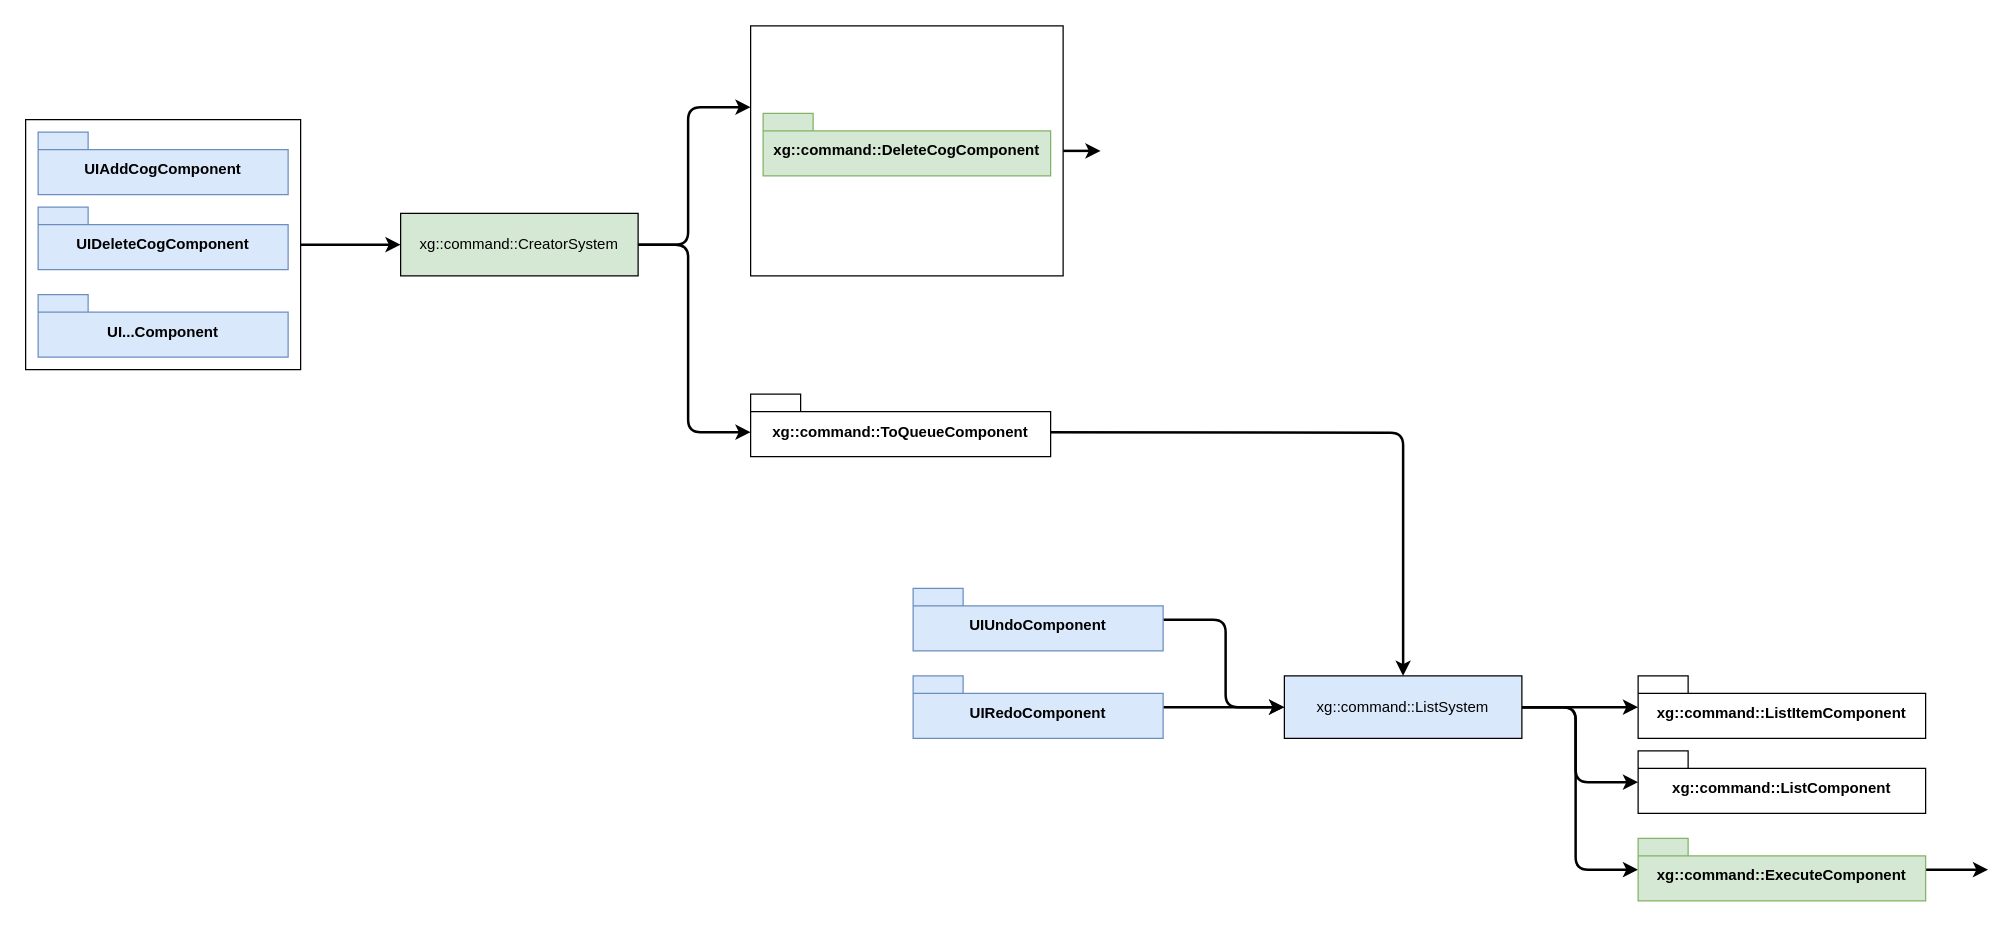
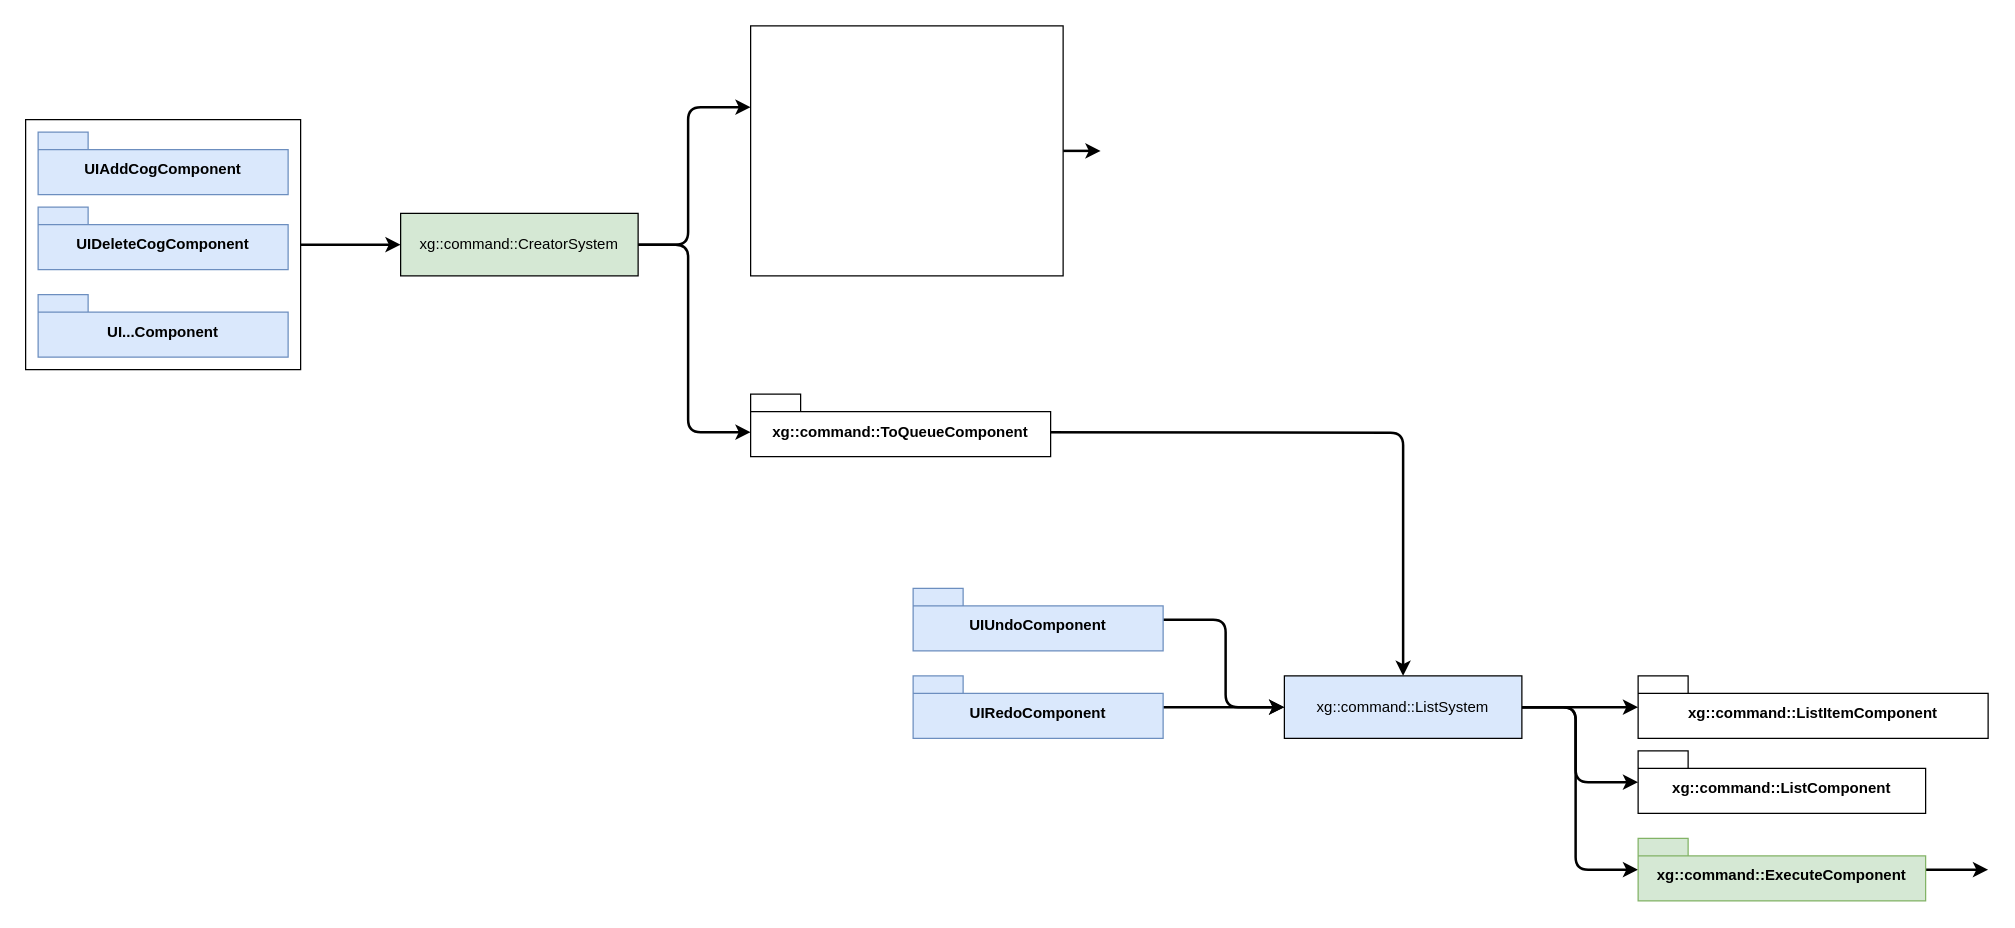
- <mxCell id="11" value="xg::command::DeleteCogComponent" style="shape=folder;fontStyle=1;spacingTop=10;tabWidth=40;tabHeight=14;tabPosition=left;html=1;whiteSpace=wrap;fillColor=#d5e8d4;strokeColor=#82b366;" parent="1" vertex="1"><mxGeometry x="610" y="90" width="230" height="50" as="geometry" /></mxCell>
- <mxCell id="18" value="xg::command::ListItemComponent" style="shape=folder;fontStyle=1;spacingTop=10;tabWidth=40;tabHeight=14;tabPosition=left;html=1;whiteSpace=wrap;" parent="1" vertex="1"><mxGeometry x="1310" y="540" width="230" height="50" as="geometry" /></mxCell>
+ <mxCell id="18" value="xg::command::ListItemComponent" style="shape=folder;fontStyle=1;spacingTop=10;tabWidth=40;tabHeight=14;tabPosition=left;html=1;whiteSpace=wrap;" parent="1" vertex="1"><mxGeometry x="1310" y="540" width="280" height="50" as="geometry" /></mxCell>
